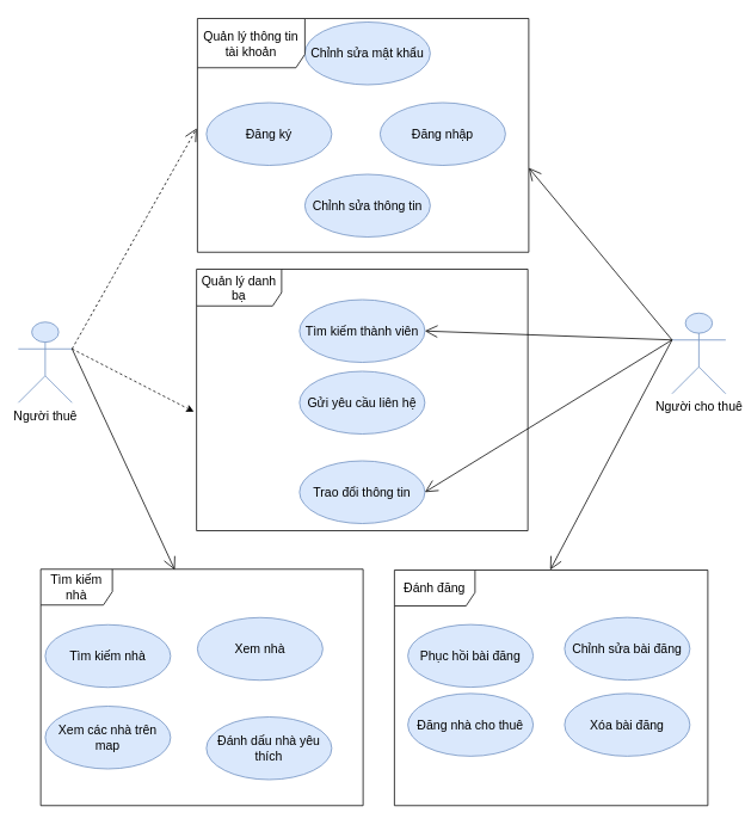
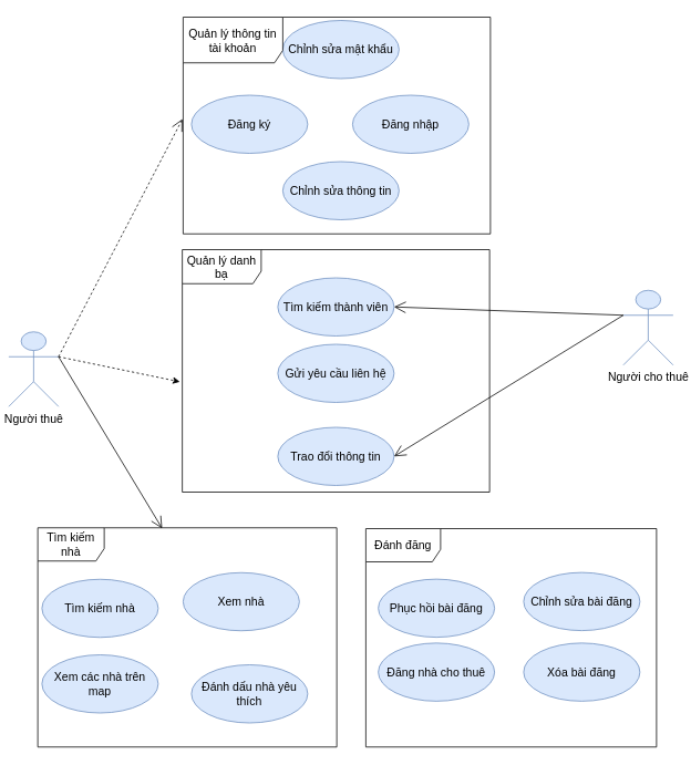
- <mxCell id="22" value="" style="endArrow=open;endFill=1;endSize=12;html=1;exitX=0;exitY=0.333;exitDx=0;exitDy=0;exitPerimeter=0;entryX=1;entryY=0.639;entryDx=0;entryDy=0;entryPerimeter=0;" parent="1" source="6" target="19" edge="1"><mxGeometry width="160" relative="1" as="geometry"><mxPoint x="730" y="259" as="sourcePoint" /><mxPoint x="890" y="259" as="targetPoint" /></mxGeometry></mxCell>
- <mxCell id="2" value="&lt;font style=&quot;font-size: 14px&quot;&gt;Người thuê&lt;/font&gt;" style="shape=umlActor;verticalLabelPosition=bottom;labelBackgroundColor=#ffffff;verticalAlign=top;html=1;outlineConnect=0;fillColor=#dae8fc;strokeColor=#6c8ebf;" parent="1" vertex="1"><mxGeometry x="20" y="359" width="60" height="90" as="geometry" /></mxCell>
+ <mxCell id="2" value="&lt;font style=&quot;font-size: 14px&quot;&gt;Người thuê&lt;/font&gt;" style="shape=umlActor;verticalLabelPosition=bottom;labelBackgroundColor=#ffffff;verticalAlign=top;html=1;outlineConnect=0;fillColor=#dae8fc;strokeColor=#6c8ebf;" parent="1" vertex="1"><mxGeometry x="10" y="399" width="60" height="90" as="geometry" /></mxCell>
- <mxCell id="27" value="" style="endArrow=open;endFill=1;endSize=12;html=1;entryX=0.497;entryY=-0.001;entryDx=0;entryDy=0;entryPerimeter=0;exitX=0;exitY=0.333;exitDx=0;exitDy=0;exitPerimeter=0;" parent="1" source="6" target="21" edge="1"><mxGeometry width="160" relative="1" as="geometry"><mxPoint x="900" y="559" as="sourcePoint" /><mxPoint x="515.667" y="574" as="targetPoint" /></mxGeometry></mxCell>
